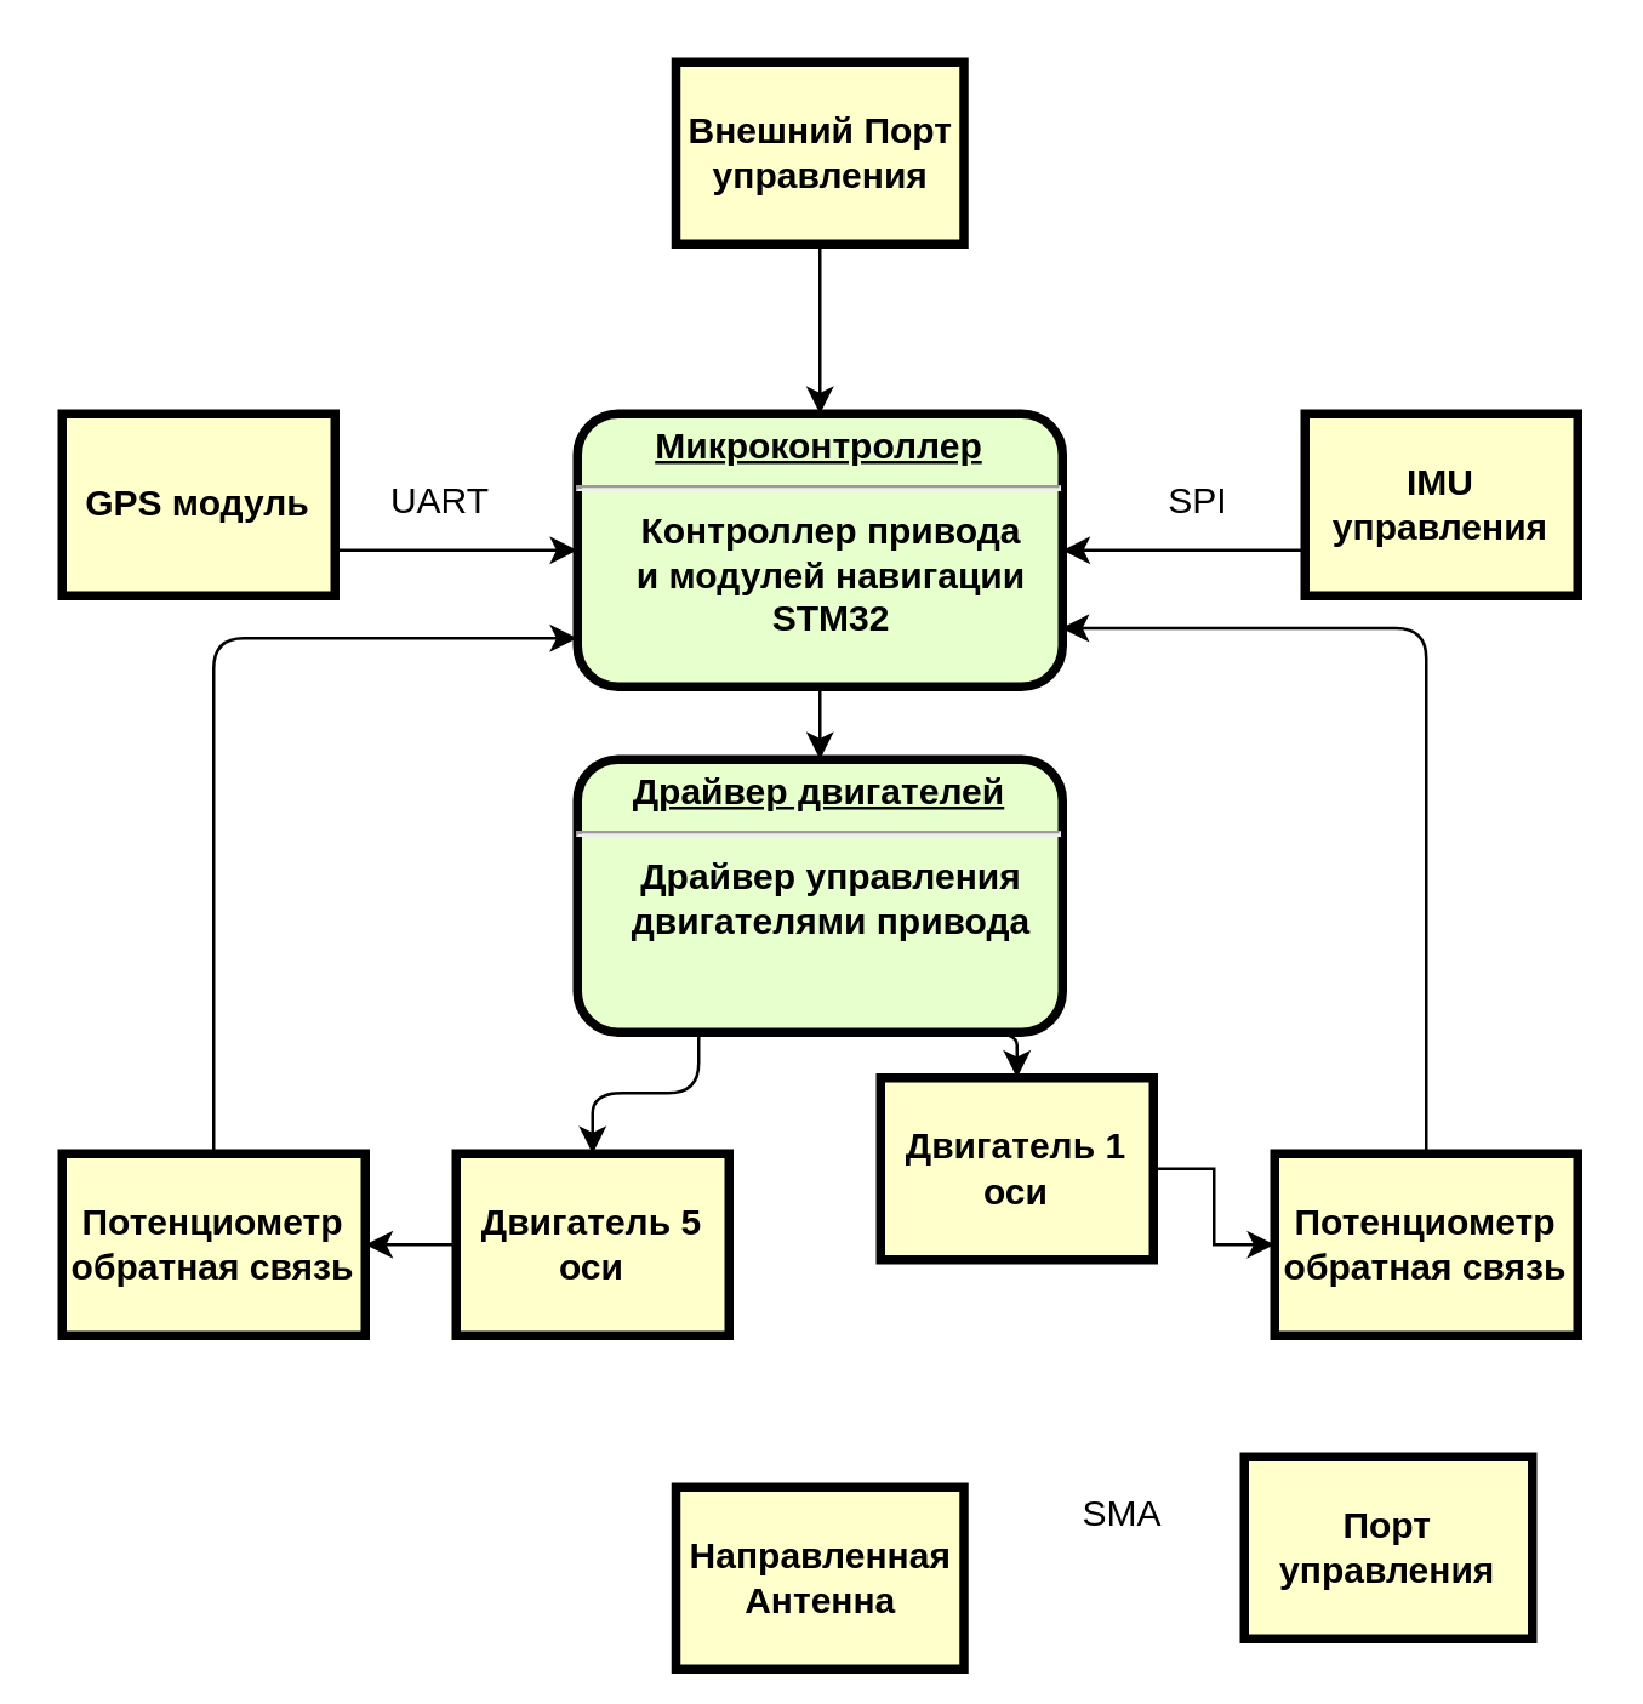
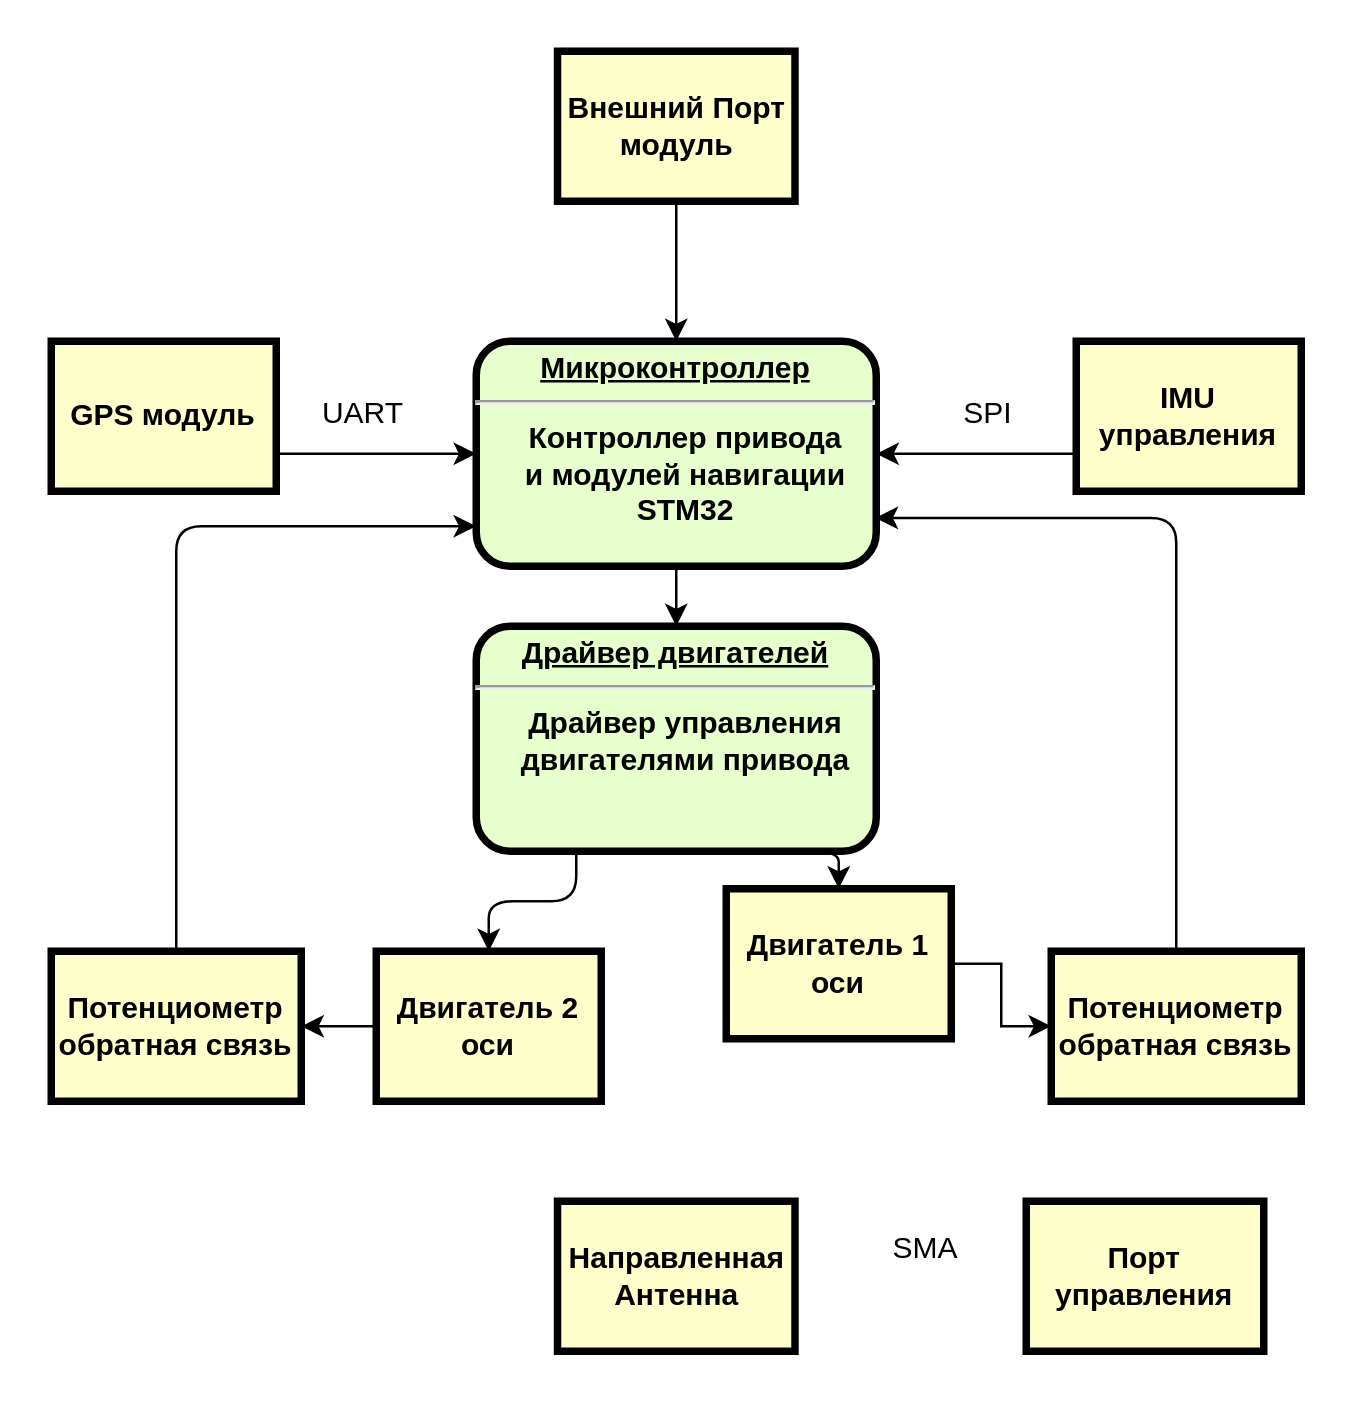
- <mxCell id="23" value="Внешний Порт управления" style="whiteSpace=wrap;align=center;verticalAlign=middle;fontStyle=1;strokeWidth=3;fillColor=#FFFFCC" vertex="1" parent="1"><mxGeometry x="222.5" y="20" width="95" height="60" as="geometry" /></mxCell>
+ <mxCell id="23" value="Внешний Порт модуль" style="whiteSpace=wrap;align=center;verticalAlign=middle;fontStyle=1;strokeWidth=3;fillColor=#FFFFCC" vertex="1" parent="1"><mxGeometry x="222.5" y="20" width="95" height="60" as="geometry" /></mxCell>
- <mxCell id="10" value="Двигатель 5 оси" style="whiteSpace=wrap;align=center;verticalAlign=middle;fontStyle=1;strokeWidth=3;fillColor=#FFFFCC" parent="1" vertex="1"><mxGeometry x="150" y="380" width="90" height="60" as="geometry" /></mxCell>
+ <mxCell id="10" value="Двигатель 2 оси" style="whiteSpace=wrap;align=center;verticalAlign=middle;fontStyle=1;strokeWidth=3;fillColor=#FFFFCC" parent="1" vertex="1"><mxGeometry x="150" y="380" width="90" height="60" as="geometry" /></mxCell>
- <mxCell id="19" value="Направленная&#10;Антенна" style="whiteSpace=wrap;align=center;verticalAlign=middle;fontStyle=1;strokeWidth=3;fillColor=#FFFFCC" parent="1" vertex="1"><mxGeometry x="222.5" y="490" width="95" height="60" as="geometry" /></mxCell>
+ <mxCell id="19" value="Направленная&#10;Антенна" style="whiteSpace=wrap;align=center;verticalAlign=middle;fontStyle=1;strokeWidth=3;fillColor=#FFFFCC" parent="1" vertex="1"><mxGeometry x="222.5" y="480" width="95" height="60" as="geometry" /></mxCell>
